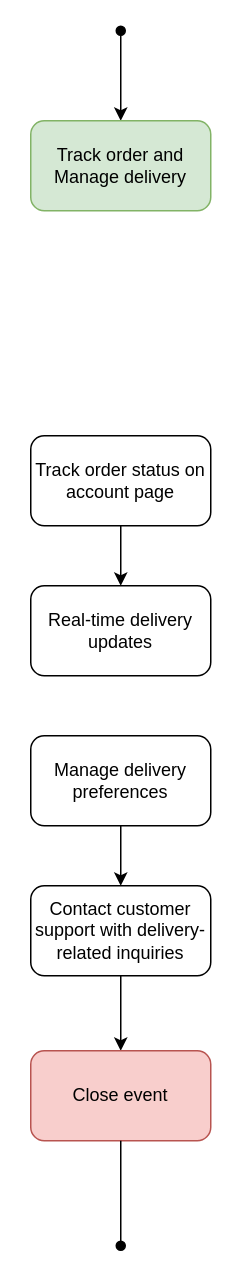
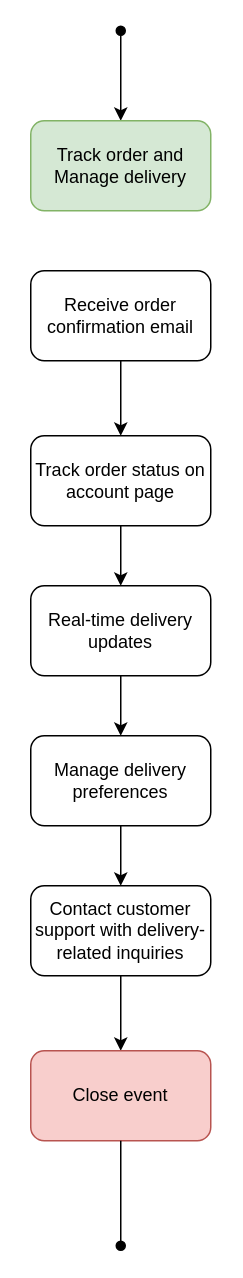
+ <mxCell id="5" value="Receive order confirmation email" style="rounded=1;whiteSpace=wrap;html=1;" vertex="1" parent="1"><mxGeometry x="20" y="180" width="120" height="60" as="geometry" /></mxCell>
+ <mxCell id="4" value="" style="edgeStyle=orthogonalEdgeStyle;rounded=0;orthogonalLoop=1;jettySize=auto;html=1;" edge="1" parent="1" source="5" target="7"><mxGeometry relative="1" as="geometry" /></mxCell>
+ <mxCell id="8" value="" style="edgeStyle=orthogonalEdgeStyle;rounded=0;orthogonalLoop=1;jettySize=auto;html=1;" edge="1" parent="1" source="9" target="11"><mxGeometry relative="1" as="geometry" /></mxCell>
